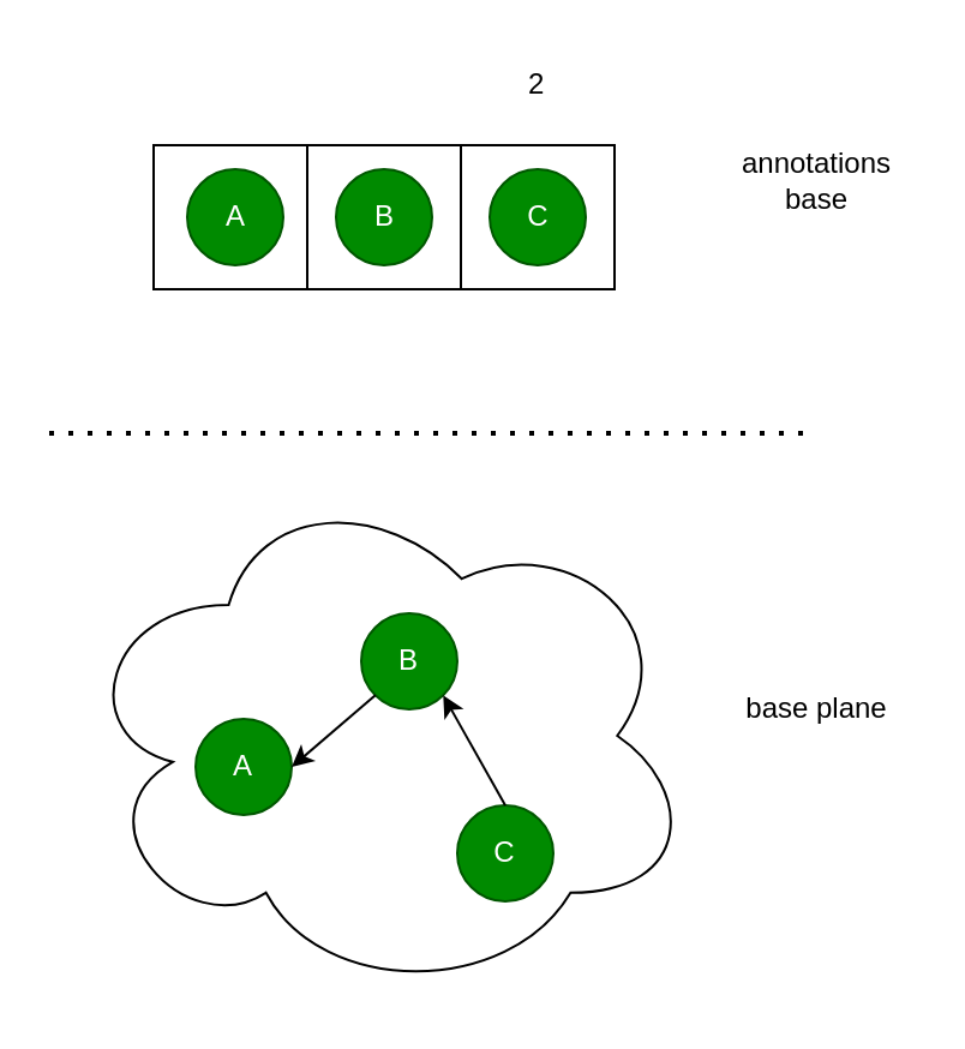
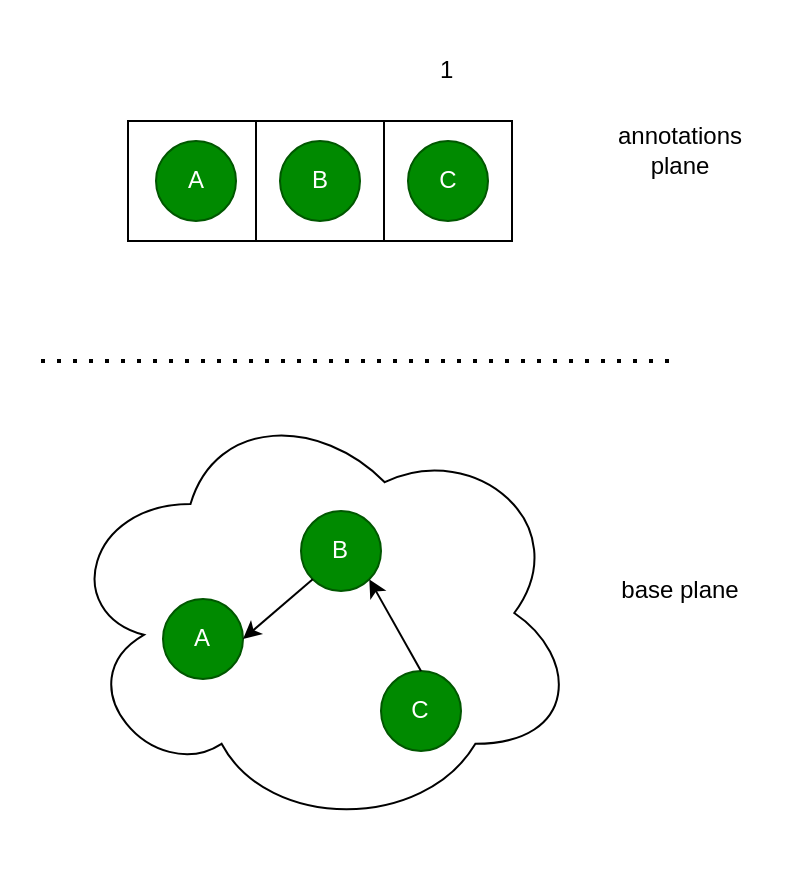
- <mxCell id="14" value="2" style="text;strokeColor=none;fillColor=none;align=left;verticalAlign=middle;spacingLeft=4;spacingRight=4;overflow=hidden;points=[[0,0.5],[1,0.5]];portConstraint=eastwest;rotatable=0;whiteSpace=wrap;html=1;" vertex="1" parent="1"><mxGeometry x="213.5" y="20" width="20" height="30" as="geometry" /></mxCell>
+ <mxCell id="14" value="1" style="text;strokeColor=none;fillColor=none;align=left;verticalAlign=middle;spacingLeft=4;spacingRight=4;overflow=hidden;points=[[0,0.5],[1,0.5]];portConstraint=eastwest;rotatable=0;whiteSpace=wrap;html=1;" vertex="1" parent="1"><mxGeometry x="213.5" y="20" width="20" height="30" as="geometry" /></mxCell>
- <mxCell id="16" value="annotations base" style="text;html=1;strokeColor=none;fillColor=none;align=center;verticalAlign=middle;whiteSpace=wrap;rounded=0;" vertex="1" parent="1"><mxGeometry x="300" y="60" width="80" height="30" as="geometry" /></mxCell>
+ <mxCell id="16" value="annotations plane" style="text;html=1;strokeColor=none;fillColor=none;align=center;verticalAlign=middle;whiteSpace=wrap;rounded=0;" vertex="1" parent="1"><mxGeometry x="300" y="60" width="80" height="30" as="geometry" /></mxCell>
